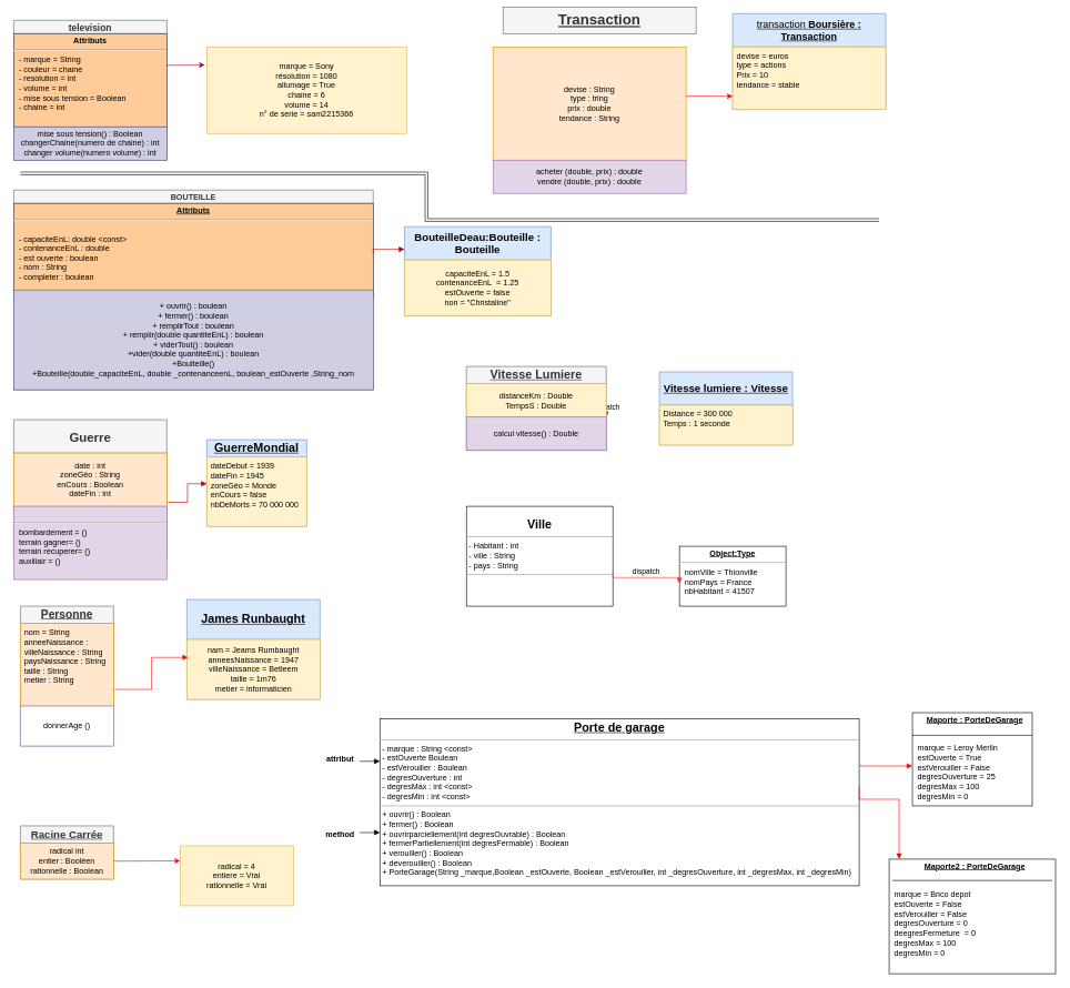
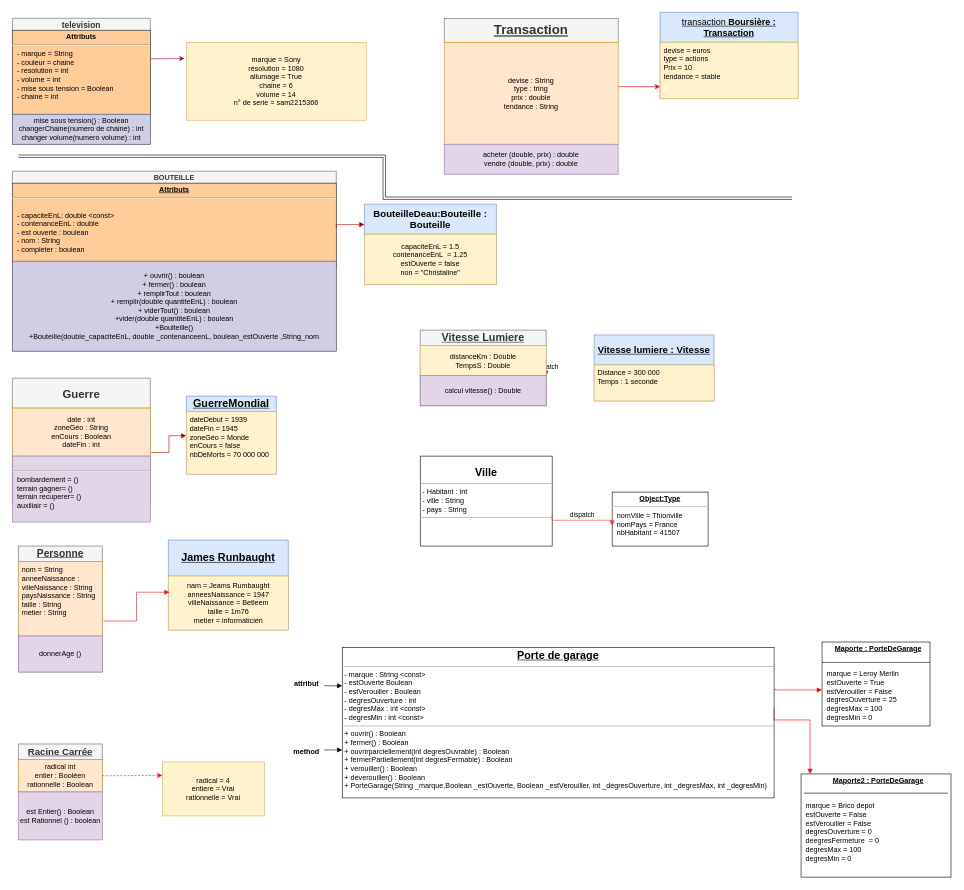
- <mxCell id="30" value="&lt;font style=&quot;font-size: 22px;&quot;&gt;&lt;b&gt;&lt;u&gt;Transaction&lt;/u&gt;&lt;/b&gt;&lt;/font&gt;" style="html=1;whiteSpace=wrap;fillColor=#f5f5f5;fontColor=#333333;strokeColor=#666666;" parent="1" vertex="1"><mxGeometry x="755" y="10" width="290" height="40" as="geometry" /></mxCell>
+ <mxCell id="30" value="&lt;font style=&quot;font-size: 22px;&quot;&gt;&lt;b&gt;&lt;u&gt;Transaction&lt;/u&gt;&lt;/b&gt;&lt;/font&gt;" style="html=1;whiteSpace=wrap;fillColor=#f5f5f5;fontColor=#333333;strokeColor=#666666;" parent="1" vertex="1"><mxGeometry x="740" y="30" width="290" height="40" as="geometry" /></mxCell>
- <mxCell id="21" value="donnerAge ()" style="html=1;whiteSpace=wrap;fillColor=#ffffff;strokeColor=#9673a6;" parent="19" vertex="1"><mxGeometry y="150" width="140" height="60" as="geometry" /></mxCell>
+ <mxCell id="21" value="donnerAge ()" style="html=1;whiteSpace=wrap;fillColor=#e1d5e7;strokeColor=#9673a6;" parent="19" vertex="1"><mxGeometry y="150" width="140" height="60" as="geometry" /></mxCell>
- <mxCell id="28" value="" style="endArrow=classic;html=1;rounded=0;exitX=1;exitY=0.5;exitDx=0;exitDy=0;strokeColor=#ff0019;entryX=0;entryY=0.25;entryDx=0;entryDy=0;" parent="1" source="26" target="29" edge="1"><mxGeometry width="50" height="50" relative="1" as="geometry"><mxPoint x="700" y="960" as="sourcePoint" /><mxPoint x="280" y="1240" as="targetPoint" /></mxGeometry></mxCell>
+ <mxCell id="28" value="" style="endArrow=classic;html=1;rounded=0;exitX=1;exitY=0.5;exitDx=0;exitDy=0;strokeColor=#ff0019;entryX=0;entryY=0.25;entryDx=0;entryDy=0;dashed=1;" parent="1" source="26" target="29" edge="1"><mxGeometry width="50" height="50" relative="1" as="geometry"><mxPoint x="700" y="960" as="sourcePoint" /><mxPoint x="280" y="1240" as="targetPoint" /></mxGeometry></mxCell>
+ <mxCell id="27" value="est Entier() : Boolean&lt;br&gt;est Rationnel () : boolean" style="html=1;whiteSpace=wrap;fillColor=#e1d5e7;strokeColor=#9673a6;" parent="1" vertex="1"><mxGeometry x="30" y="1320" width="140" height="80" as="geometry" /></mxCell>
